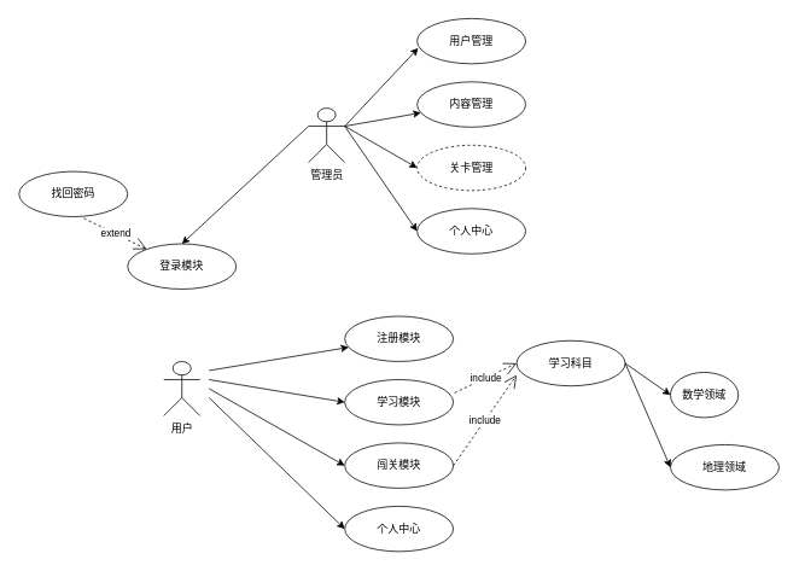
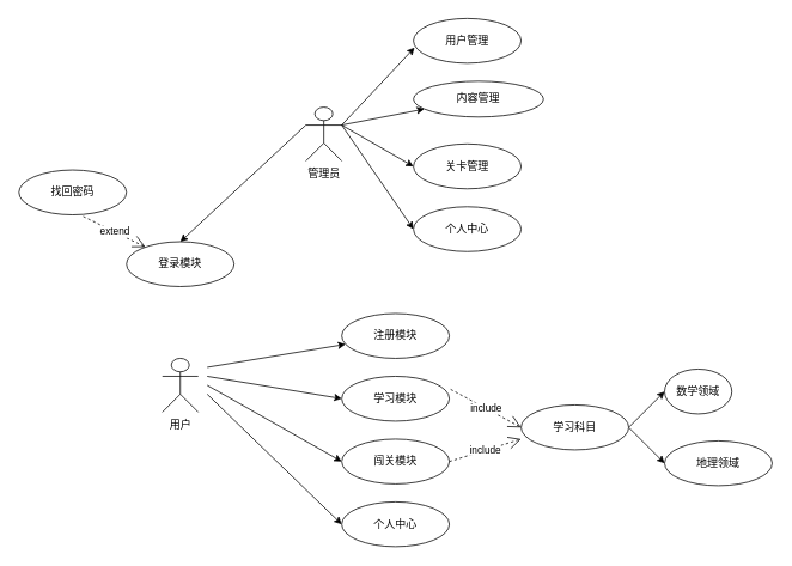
- <mxCell id="17" value="内容管理" style="ellipse;whiteSpace=wrap;html=1;" vertex="1" parent="1"><mxGeometry x="460" y="90" width="120" height="50" as="geometry" /></mxCell>
+ <mxCell id="17" value="内容管理" style="ellipse;whiteSpace=wrap;html=1;" vertex="1" parent="1"><mxGeometry x="460" y="90" width="145" height="40" as="geometry" /></mxCell>
- <mxCell id="18" value="关卡管理" style="ellipse;whiteSpace=wrap;html=1;dashed=1;" vertex="1" parent="1"><mxGeometry x="460" y="160" width="120" height="50" as="geometry" /></mxCell>
+ <mxCell id="18" value="关卡管理" style="ellipse;whiteSpace=wrap;html=1;" vertex="1" parent="1"><mxGeometry x="460" y="160" width="120" height="50" as="geometry" /></mxCell>
- <mxCell id="26" value="学习科目" style="ellipse;whiteSpace=wrap;html=1;" vertex="1" parent="1"><mxGeometry x="570" y="376" width="120" height="50" as="geometry" /></mxCell>
+ <mxCell id="26" value="学习科目" style="ellipse;whiteSpace=wrap;html=1;" vertex="1" parent="1"><mxGeometry x="580" y="451" width="120" height="50" as="geometry" /></mxCell>
